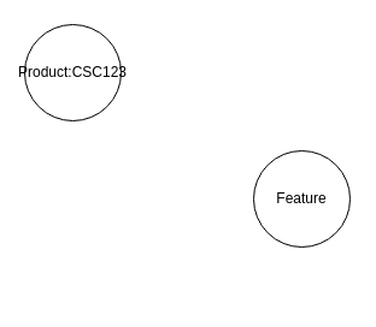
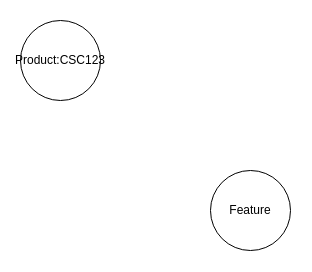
- <mxCell id="3" value="Feature" style="ellipse;whiteSpace=wrap;html=1;aspect=fixed;" vertex="1" parent="1"><mxGeometry x="210" y="125" width="80" height="80" as="geometry" /></mxCell>
+ <mxCell id="3" value="Feature" style="ellipse;whiteSpace=wrap;html=1;aspect=fixed;" vertex="1" parent="1"><mxGeometry x="210" y="170" width="80" height="80" as="geometry" /></mxCell>
